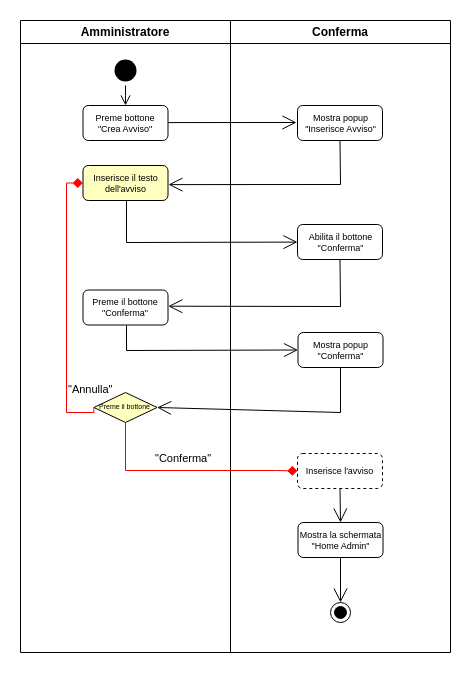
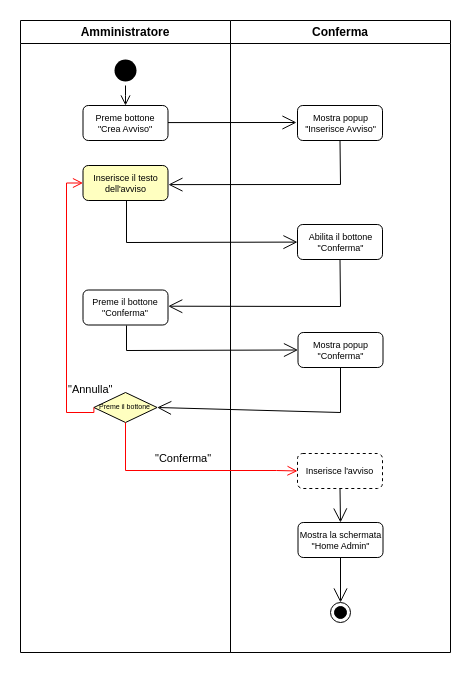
- <mxCell id="9" value="&lt;font style=&quot;font-size: 11px;&quot;&gt;&quot;Annulla&quot;&lt;br&gt;&lt;/font&gt;" style="edgeStyle=orthogonalEdgeStyle;html=1;align=left;verticalAlign=top;endArrow=diamond;endSize=8;strokeColor=#ff0000;rounded=0;labelBackgroundColor=none;fontSize=7;exitX=0;exitY=0.5;exitDx=0;exitDy=0;entryX=0;entryY=0.5;entryDx=0;entryDy=0;" parent="2" source="8" target="6" edge="1"><mxGeometry x="-0.509" relative="1" as="geometry"><mxPoint x="56" y="495" as="targetPoint" /><mxPoint x="26" y="545" as="sourcePoint" /><mxPoint as="offset" /><Array as="points"><mxPoint x="46" y="392" /><mxPoint x="46" y="162" /><mxPoint x="63" y="162" /></Array></mxGeometry></mxCell>
+ <mxCell id="9" value="&lt;font style=&quot;font-size: 11px;&quot;&gt;&quot;Annulla&quot;&lt;br&gt;&lt;/font&gt;" style="edgeStyle=orthogonalEdgeStyle;html=1;align=left;verticalAlign=top;endArrow=open;endSize=8;strokeColor=#ff0000;rounded=0;labelBackgroundColor=none;fontSize=7;exitX=0;exitY=0.5;exitDx=0;exitDy=0;entryX=0;entryY=0.5;entryDx=0;entryDy=0;" parent="2" source="8" target="6" edge="1"><mxGeometry x="-0.509" relative="1" as="geometry"><mxPoint x="56" y="495" as="targetPoint" /><mxPoint x="26" y="545" as="sourcePoint" /><mxPoint as="offset" /><Array as="points"><mxPoint x="46" y="392" /><mxPoint x="46" y="162" /><mxPoint x="63" y="162" /></Array></mxGeometry></mxCell>
- <mxCell id="23" value="&lt;font style=&quot;font-size: 11px;&quot;&gt;&quot;Conferma&quot;&lt;br&gt;&lt;/font&gt;" style="edgeStyle=orthogonalEdgeStyle;html=1;align=left;verticalAlign=top;endArrow=diamond;endSize=8;strokeColor=#ff0000;rounded=0;labelBackgroundColor=none;fontSize=7;exitX=0.5;exitY=1;exitDx=0;exitDy=0;entryX=0;entryY=0.5;entryDx=0;entryDy=0;" parent="1" source="8" target="19" edge="1"><mxGeometry x="-0.313" y="25" relative="1" as="geometry"><mxPoint x="276" y="482" as="targetPoint" /><mxPoint x="125.005" y="602" as="sourcePoint" /><Array as="points"><mxPoint x="125" y="470" /><mxPoint x="276" y="470" /></Array><mxPoint as="offset" /></mxGeometry></mxCell>
+ <mxCell id="23" value="&lt;font style=&quot;font-size: 11px;&quot;&gt;&quot;Conferma&quot;&lt;br&gt;&lt;/font&gt;" style="edgeStyle=orthogonalEdgeStyle;html=1;align=left;verticalAlign=top;endArrow=open;endSize=8;strokeColor=#ff0000;rounded=0;labelBackgroundColor=none;fontSize=7;exitX=0.5;exitY=1;exitDx=0;exitDy=0;entryX=0;entryY=0.5;entryDx=0;entryDy=0;" parent="1" source="8" target="19" edge="1"><mxGeometry x="-0.313" y="25" relative="1" as="geometry"><mxPoint x="276" y="482" as="targetPoint" /><mxPoint x="125.005" y="602" as="sourcePoint" /><Array as="points"><mxPoint x="125" y="470" /><mxPoint x="276" y="470" /></Array><mxPoint as="offset" /></mxGeometry></mxCell>
